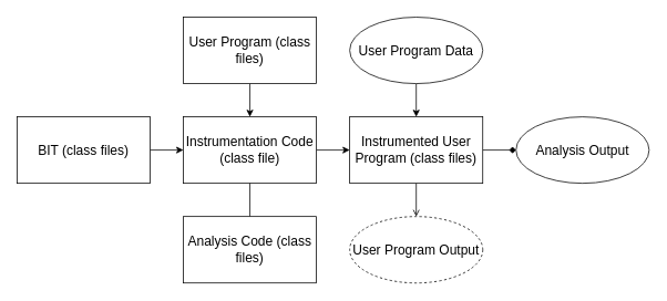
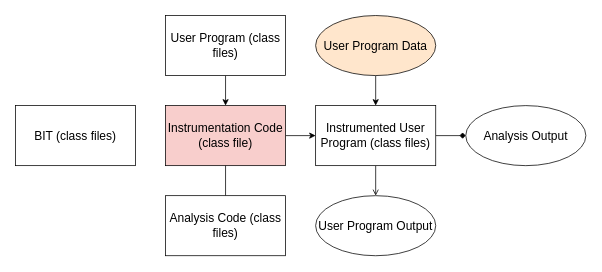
- <mxCell id="14" value="&lt;span style=&quot;font-size: 16px;&quot;&gt;User Program Data&lt;/span&gt;" style="ellipse;whiteSpace=wrap;html=1;" vertex="1" parent="1"><mxGeometry x="420" y="20" width="160" height="80" as="geometry" /></mxCell>
+ <mxCell id="14" value="&lt;span style=&quot;font-size: 16px;&quot;&gt;User Program Data&lt;/span&gt;" style="ellipse;whiteSpace=wrap;html=1;fillColor=#ffe6cc;" vertex="1" parent="1"><mxGeometry x="420" y="20" width="160" height="80" as="geometry" /></mxCell>
- <mxCell id="2" value="" style="edgeStyle=orthogonalEdgeStyle;rounded=0;orthogonalLoop=1;jettySize=auto;html=1;" edge="1" parent="1" source="3" target="10"><mxGeometry relative="1" as="geometry" /></mxCell>
- <mxCell id="10" value="&lt;font style=&quot;font-size: 16px;&quot;&gt;Instrumentation Code (class file)&lt;/font&gt;" style="rounded=0;whiteSpace=wrap;html=1;" vertex="1" parent="1"><mxGeometry x="220" y="140" width="160" height="80" as="geometry" /></mxCell>
+ <mxCell id="10" value="&lt;font style=&quot;font-size: 16px;&quot;&gt;Instrumentation Code (class file)&lt;/font&gt;" style="rounded=0;whiteSpace=wrap;html=1;fillColor=#f8cecc;" vertex="1" parent="1"><mxGeometry x="220" y="140" width="160" height="80" as="geometry" /></mxCell>
- <mxCell id="16" value="&lt;font style=&quot;font-size: 16px;&quot;&gt;User Program Output&lt;/font&gt;" style="ellipse;whiteSpace=wrap;html=1;dashed=1;" vertex="1" parent="1"><mxGeometry x="420" y="260" width="160" height="80" as="geometry" /></mxCell>
+ <mxCell id="16" value="&lt;font style=&quot;font-size: 16px;&quot;&gt;User Program Output&lt;/font&gt;" style="ellipse;whiteSpace=wrap;html=1;" vertex="1" parent="1"><mxGeometry x="420" y="260" width="160" height="80" as="geometry" /></mxCell>
